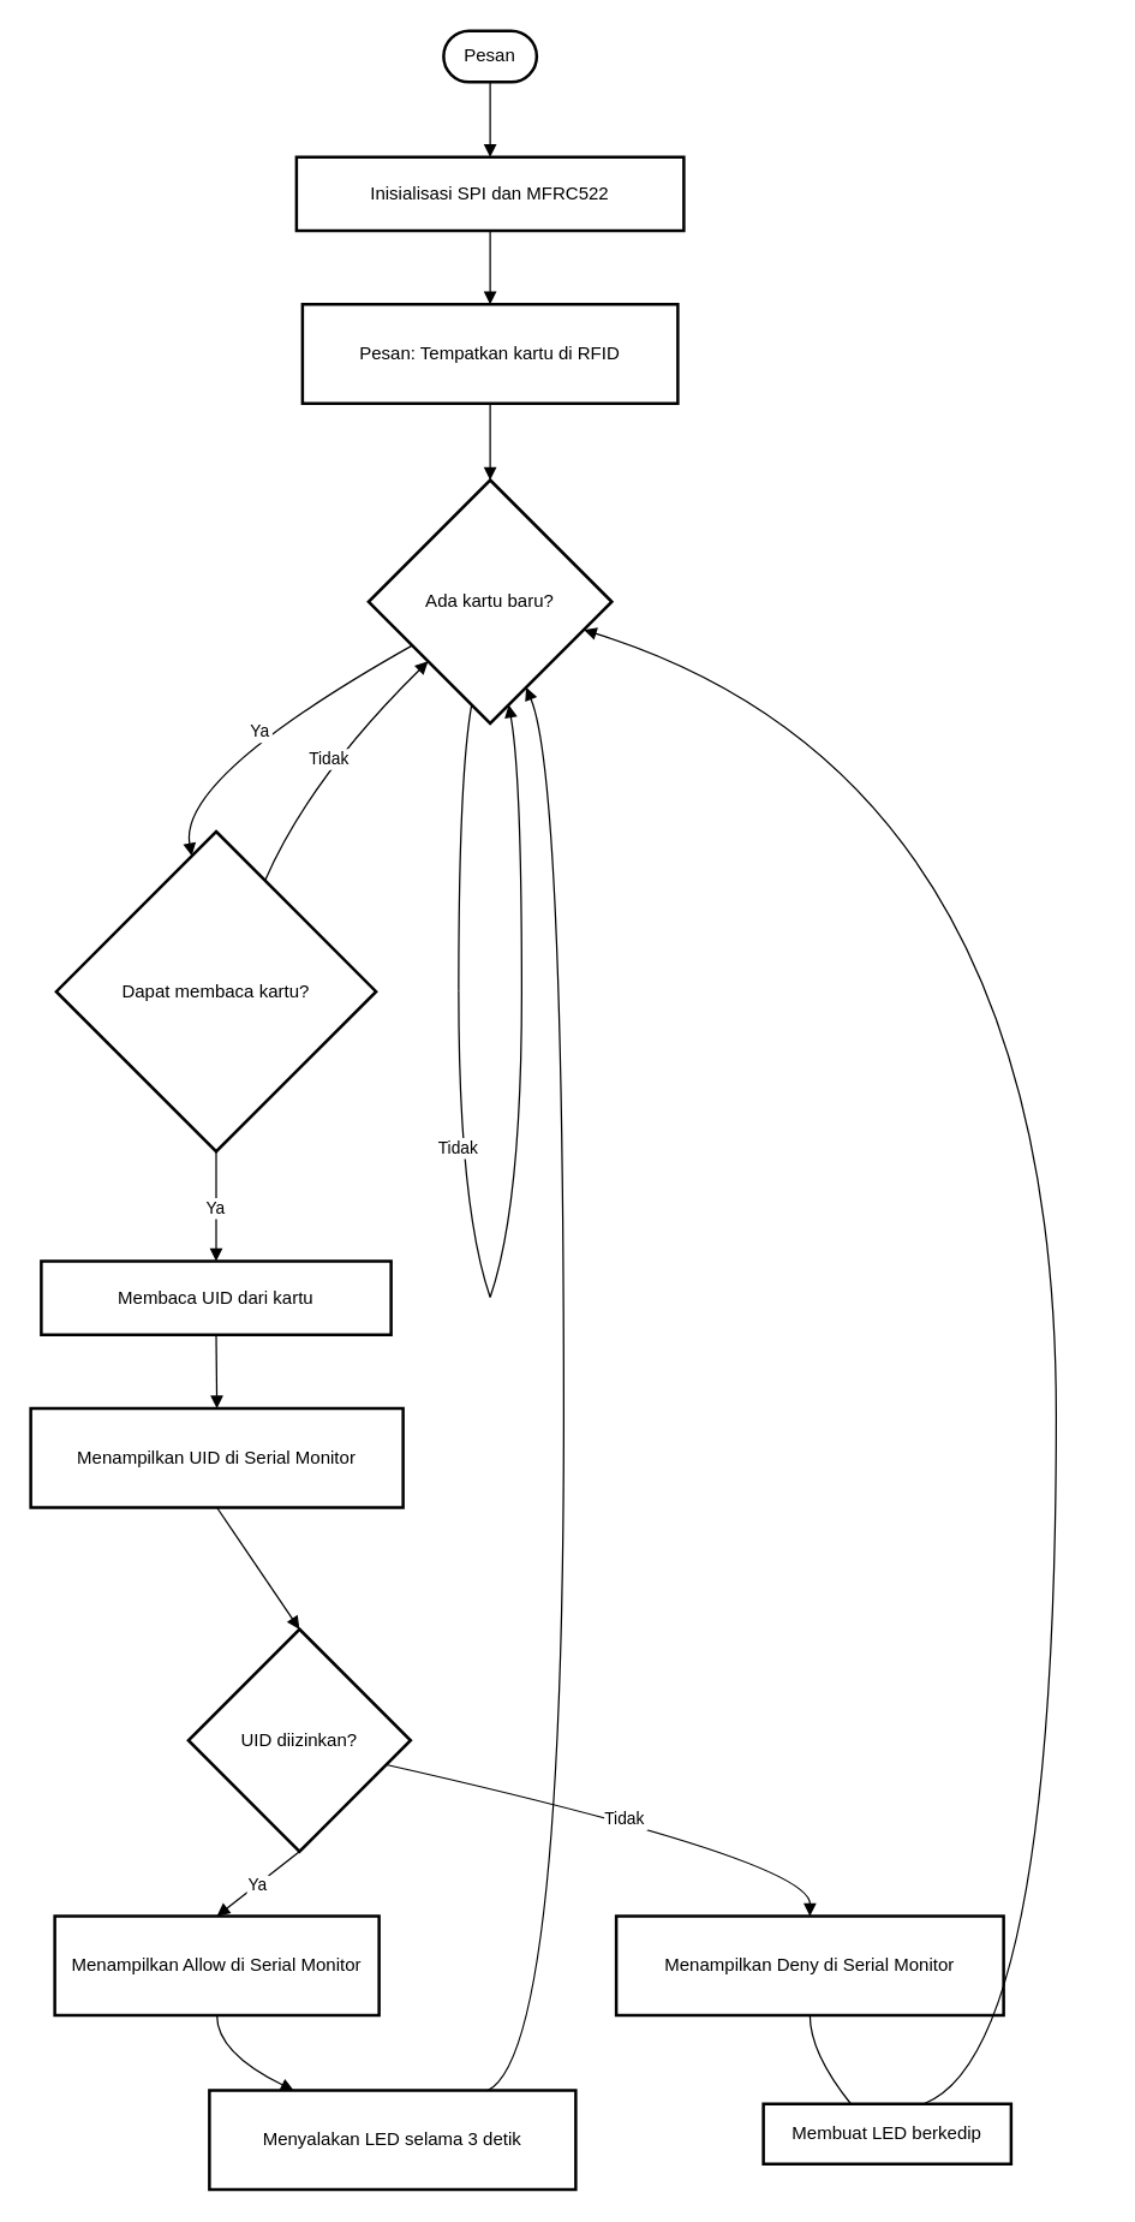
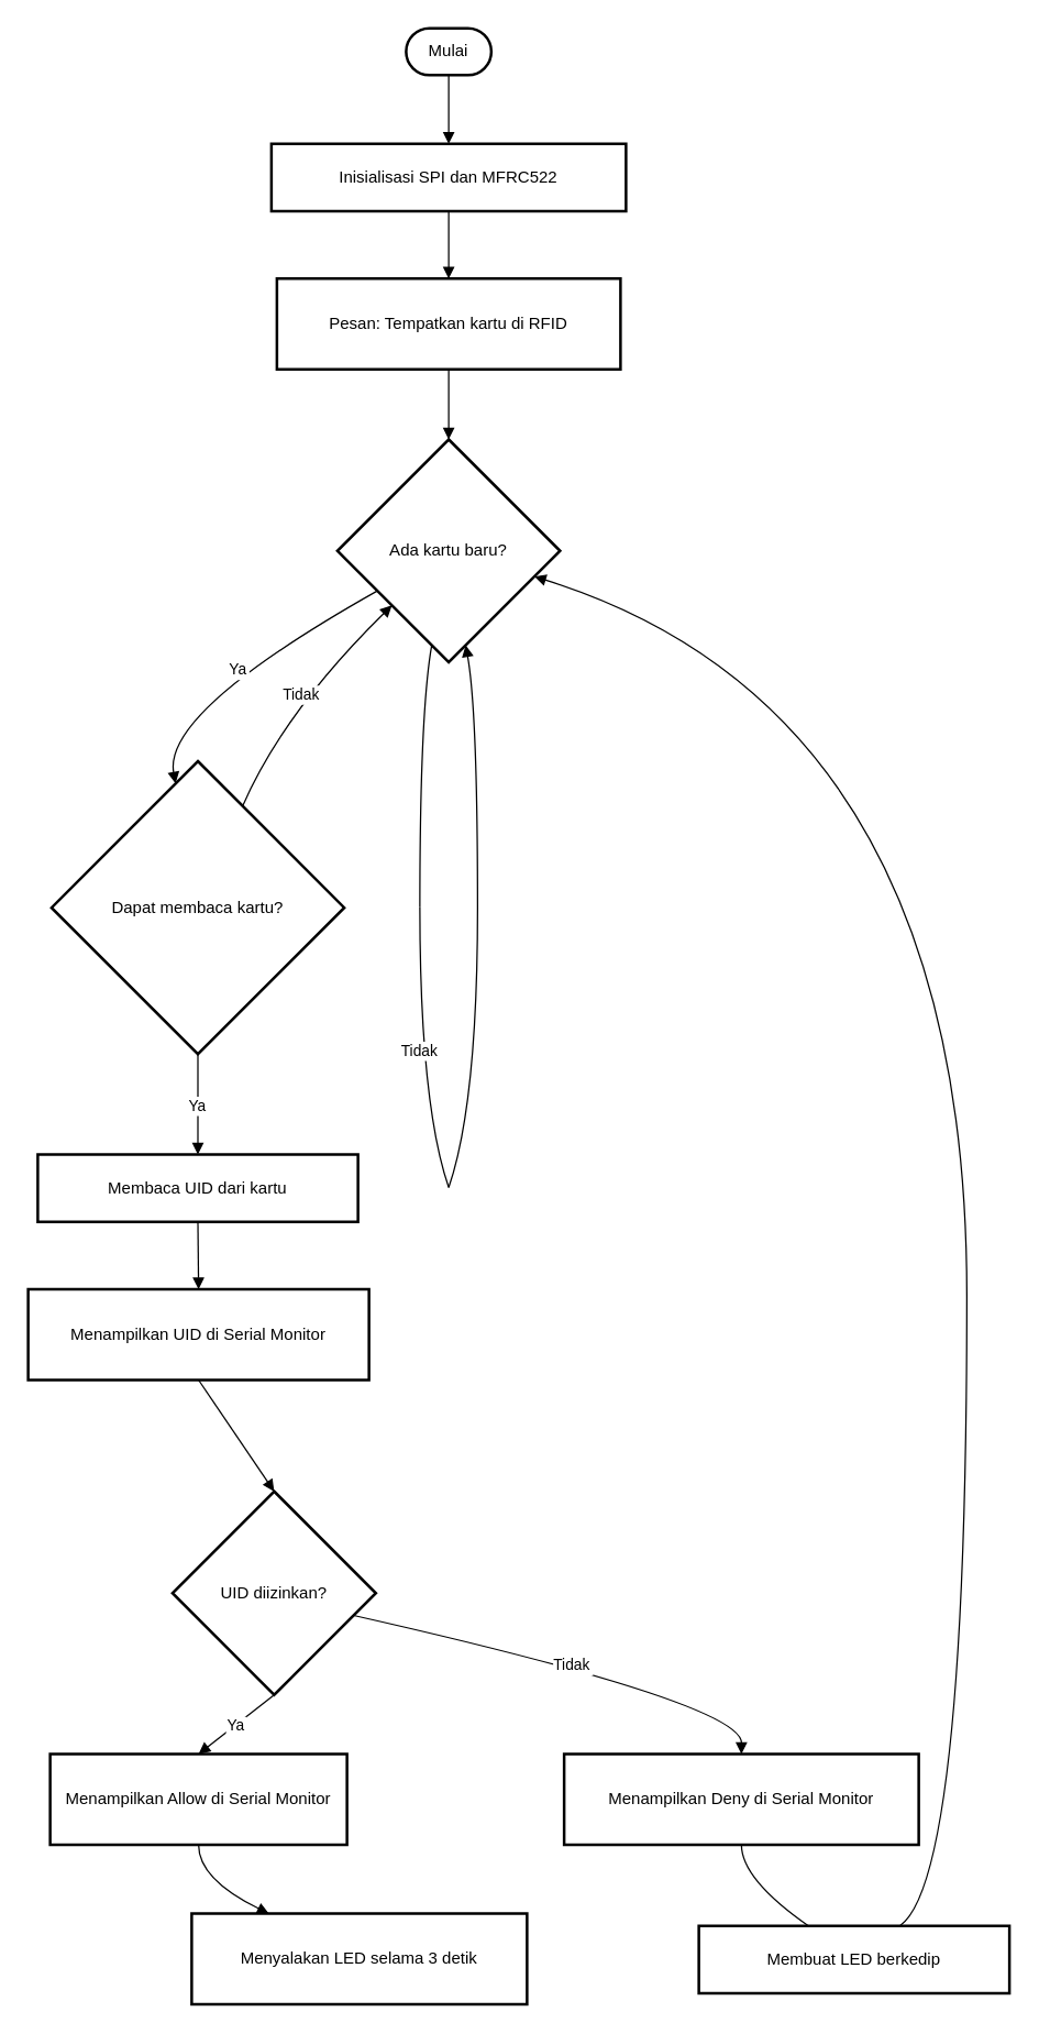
- <mxCell id="2" value="Pesan" style="rounded=1;whiteSpace=wrap;arcSize=50;strokeWidth=2;" vertex="1" parent="1"><mxGeometry x="295" y="20" width="62" height="34" as="geometry" /></mxCell>
+ <mxCell id="2" value="Mulai" style="rounded=1;whiteSpace=wrap;arcSize=50;strokeWidth=2;" vertex="1" parent="1"><mxGeometry x="295" y="20" width="62" height="34" as="geometry" /></mxCell>
- <mxCell id="29" value="" style="curved=1;startArrow=none;endArrow=block;exitX=0.76;exitY=0;entryX=0.71;entryY=1;rounded=0;" edge="1" parent="1" source="11" target="5"><mxGeometry relative="1" as="geometry"><Array as="points"><mxPoint x="375" y="1366" /><mxPoint x="375" y="517" /></Array></mxGeometry></mxCell>
- <mxCell id="13" value="Membuat LED berkedip" style="whiteSpace=wrap;strokeWidth=2;" vertex="1" parent="1"><mxGeometry x="508" y="1400" width="165" height="40" as="geometry" /></mxCell>
+ <mxCell id="13" value="Membuat LED berkedip" style="whiteSpace=wrap;strokeWidth=2;" vertex="1" parent="1"><mxGeometry x="508" y="1400" width="226" height="49" as="geometry" /></mxCell>
